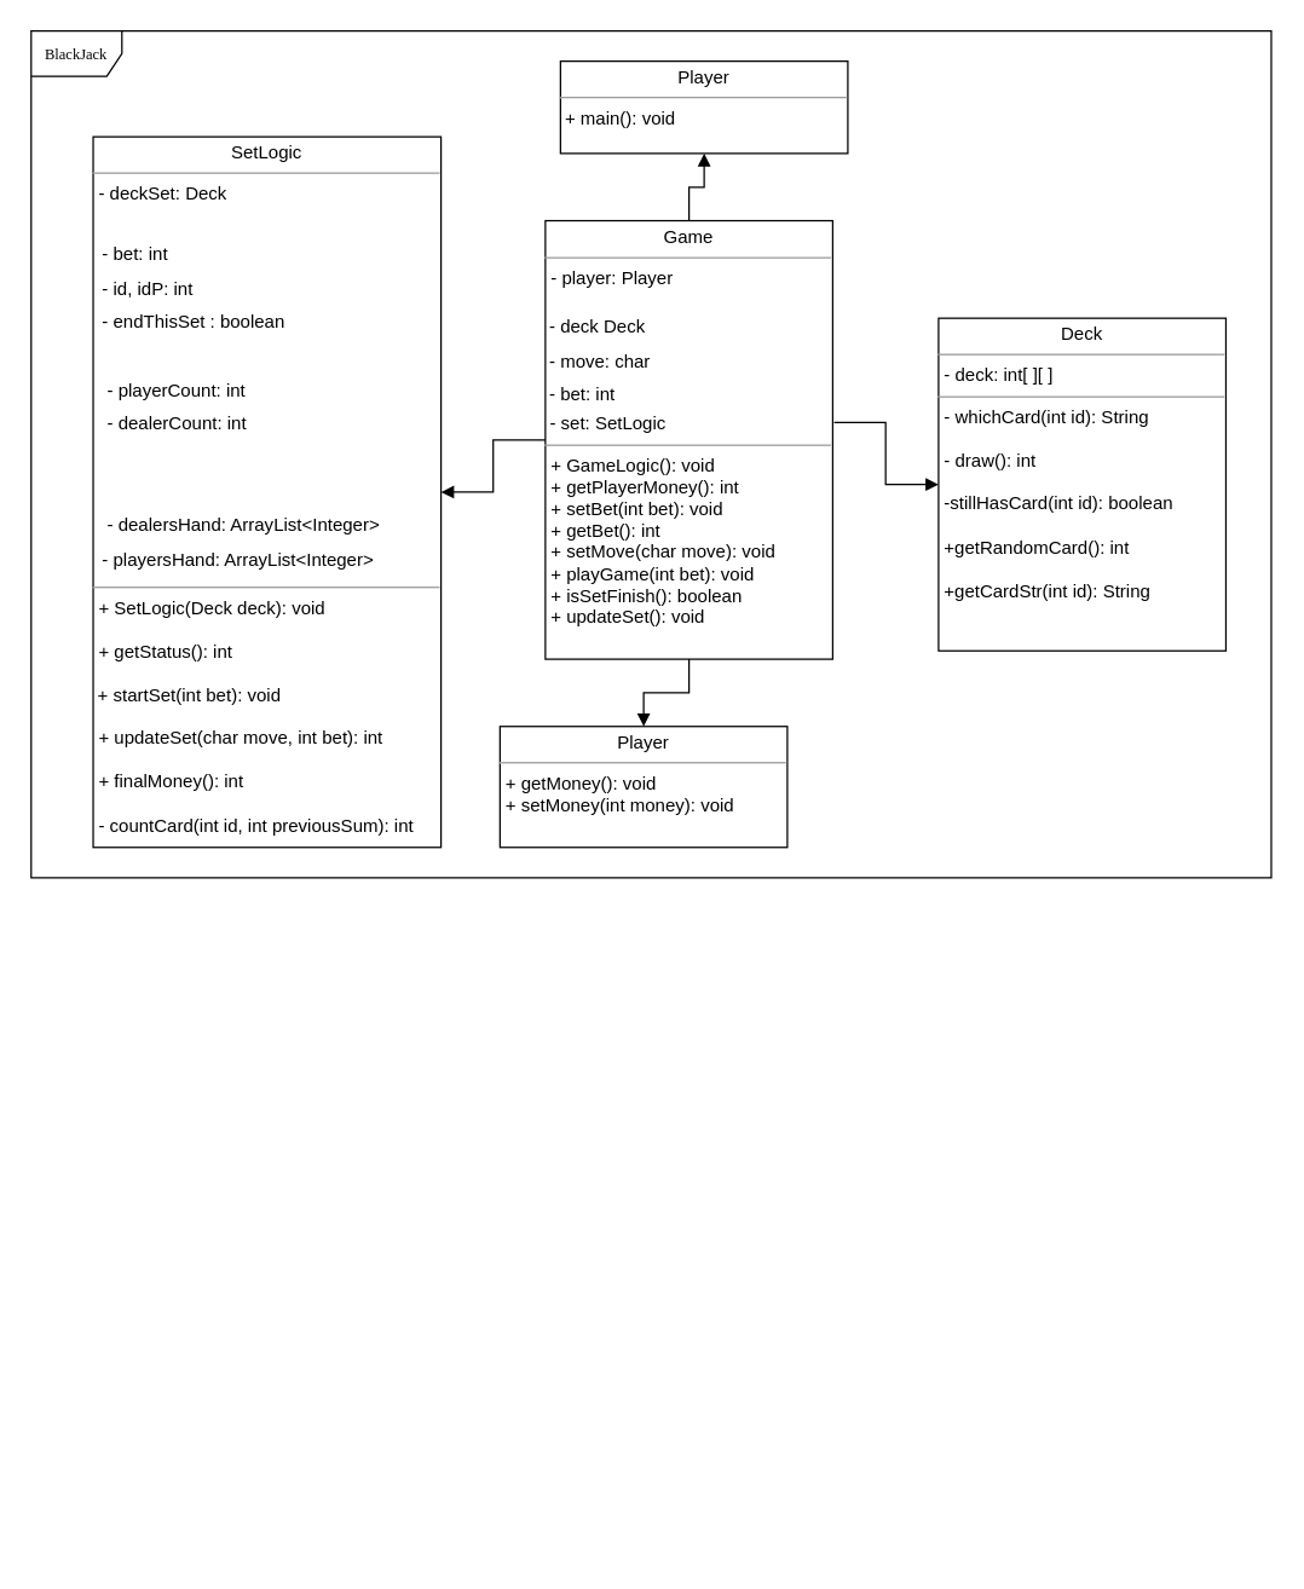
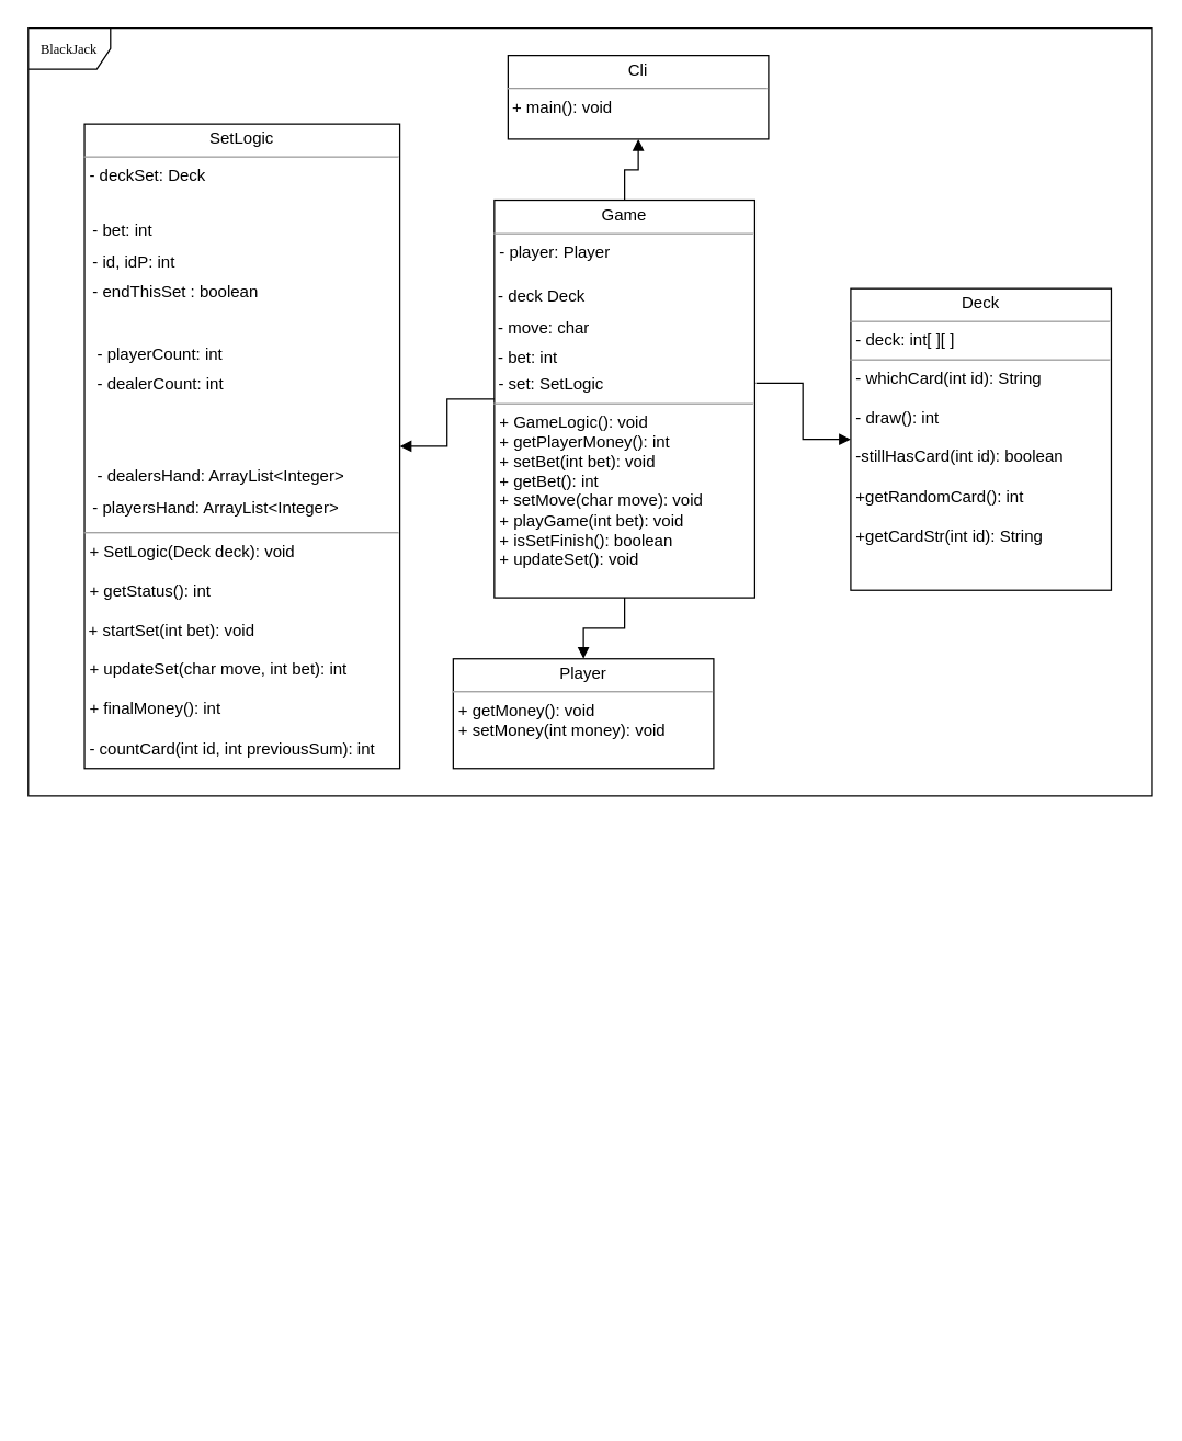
- <mxCell id="8" value="&lt;p style=&quot;margin: 0px ; margin-top: 4px ; text-align: center&quot;&gt;Player&lt;br&gt;&lt;/p&gt;&lt;hr size=&quot;1&quot;&gt;&lt;div&gt;&amp;nbsp;+ main(): void&lt;/div&gt;" style="verticalAlign=top;align=left;overflow=fill;fontSize=12;fontFamily=Helvetica;html=1;rounded=0;shadow=0;comic=0;labelBackgroundColor=none;strokeColor=#000000;strokeWidth=1;fillColor=#ffffff;" vertex="1" parent="1"><mxGeometry x="370" y="40" width="190" height="61" as="geometry" /></mxCell>
+ <mxCell id="8" value="&lt;p style=&quot;margin: 0px ; margin-top: 4px ; text-align: center&quot;&gt;Cli&lt;br&gt;&lt;/p&gt;&lt;hr size=&quot;1&quot;&gt;&lt;div&gt;&amp;nbsp;+ main(): void&lt;/div&gt;" style="verticalAlign=top;align=left;overflow=fill;fontSize=12;fontFamily=Helvetica;html=1;rounded=0;shadow=0;comic=0;labelBackgroundColor=none;strokeColor=#000000;strokeWidth=1;fillColor=#ffffff;" vertex="1" parent="1"><mxGeometry x="370" y="40" width="190" height="61" as="geometry" /></mxCell>
